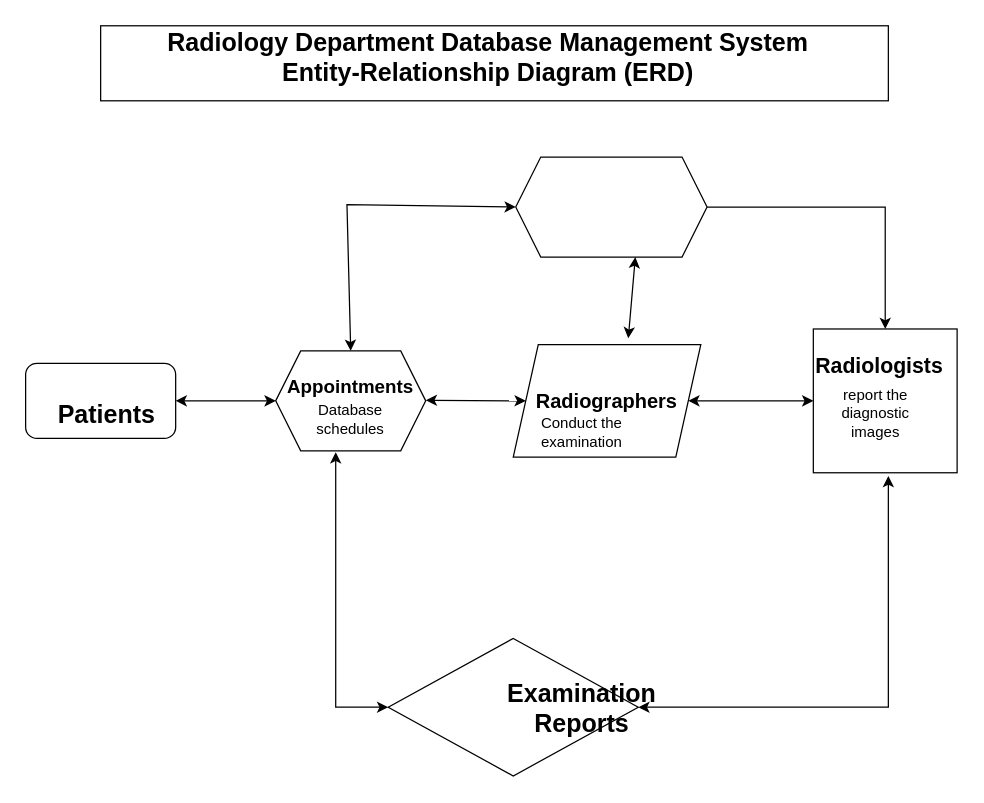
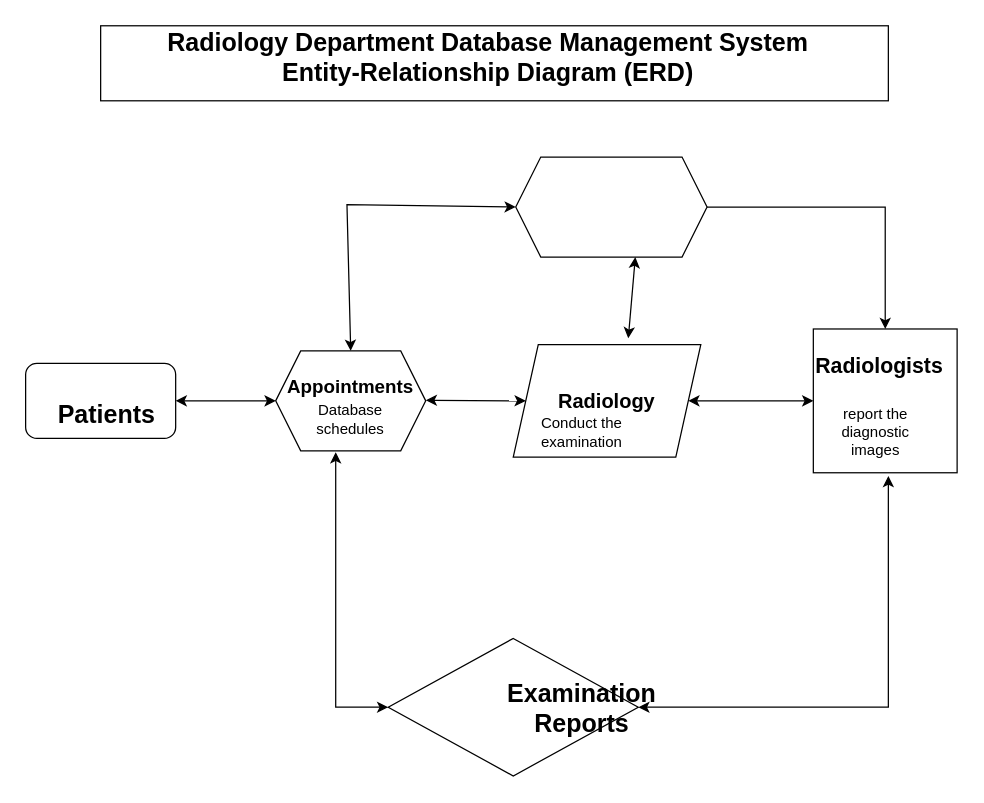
- <mxCell id="6" value="Radiographers" style="shape=parallelogram;perimeter=parallelogramPerimeter;whiteSpace=wrap;html=1;fixedSize=1;fontStyle=1;fontSize=16;" vertex="1" parent="1"><mxGeometry x="410" y="275" width="150" height="90" as="geometry" /></mxCell>
+ <mxCell id="6" value="Radiology" style="shape=parallelogram;perimeter=parallelogramPerimeter;whiteSpace=wrap;html=1;fixedSize=1;fontStyle=1;fontSize=16;" vertex="1" parent="1"><mxGeometry x="410" y="275" width="150" height="90" as="geometry" /></mxCell>
- <mxCell id="22" value="report the diagnostic images" style="text;html=1;align=center;verticalAlign=middle;whiteSpace=wrap;rounded=0;" vertex="1" parent="1"><mxGeometry x="670" y="315" width="60" height="30" as="geometry" /></mxCell>
+ <mxCell id="22" value="report the diagnostic images" style="text;html=1;align=center;verticalAlign=middle;whiteSpace=wrap;rounded=0;" vertex="1" parent="1"><mxGeometry x="670" y="330" width="60" height="30" as="geometry" /></mxCell>
